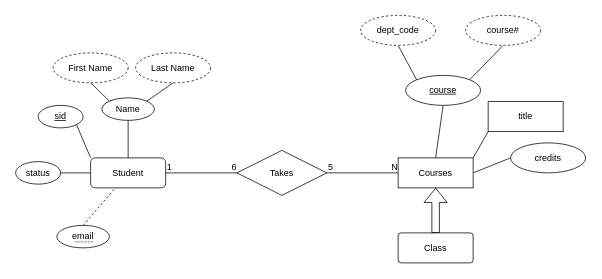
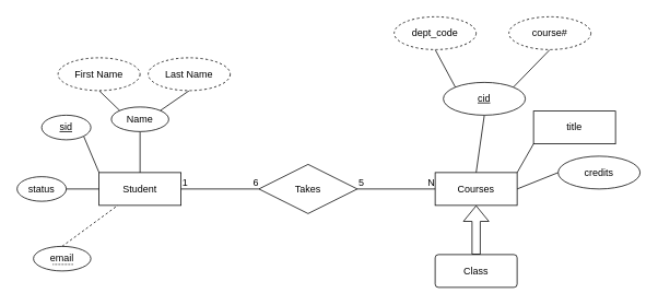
- <mxCell id="26" value="course" style="ellipse;whiteSpace=wrap;html=1;align=center;fontStyle=4;fontColor=default;" vertex="1" parent="1"><mxGeometry x="540" y="100" width="100" height="40" as="geometry" /></mxCell>
+ <mxCell id="26" value="cid" style="ellipse;whiteSpace=wrap;html=1;align=center;fontStyle=4;fontColor=default;" vertex="1" parent="1"><mxGeometry x="540" y="100" width="100" height="40" as="geometry" /></mxCell>
- <mxCell id="2" value="Student" style="whiteSpace=wrap;html=1;align=center;fontColor=default;rounded=1;" vertex="1" parent="1"><mxGeometry x="120" y="210" width="100" height="40" as="geometry" /></mxCell>
+ <mxCell id="2" value="Student" style="whiteSpace=wrap;html=1;align=center;fontColor=default;" vertex="1" parent="1"><mxGeometry x="120" y="210" width="100" height="40" as="geometry" /></mxCell>
- <mxCell id="22" value="&lt;span style=&quot;border-bottom: 1px dotted&quot;&gt;email&lt;br&gt;&lt;/span&gt;" style="ellipse;whiteSpace=wrap;html=1;align=center;fontColor=default;" vertex="1" parent="1"><mxGeometry x="75" y="300" width="70" height="30" as="geometry" /></mxCell>
+ <mxCell id="22" value="&lt;span style=&quot;border-bottom: 1px dotted&quot;&gt;email&lt;br&gt;&lt;/span&gt;" style="ellipse;whiteSpace=wrap;html=1;align=center;fontColor=default;" vertex="1" parent="1"><mxGeometry x="40" y="300" width="70" height="30" as="geometry" /></mxCell>
